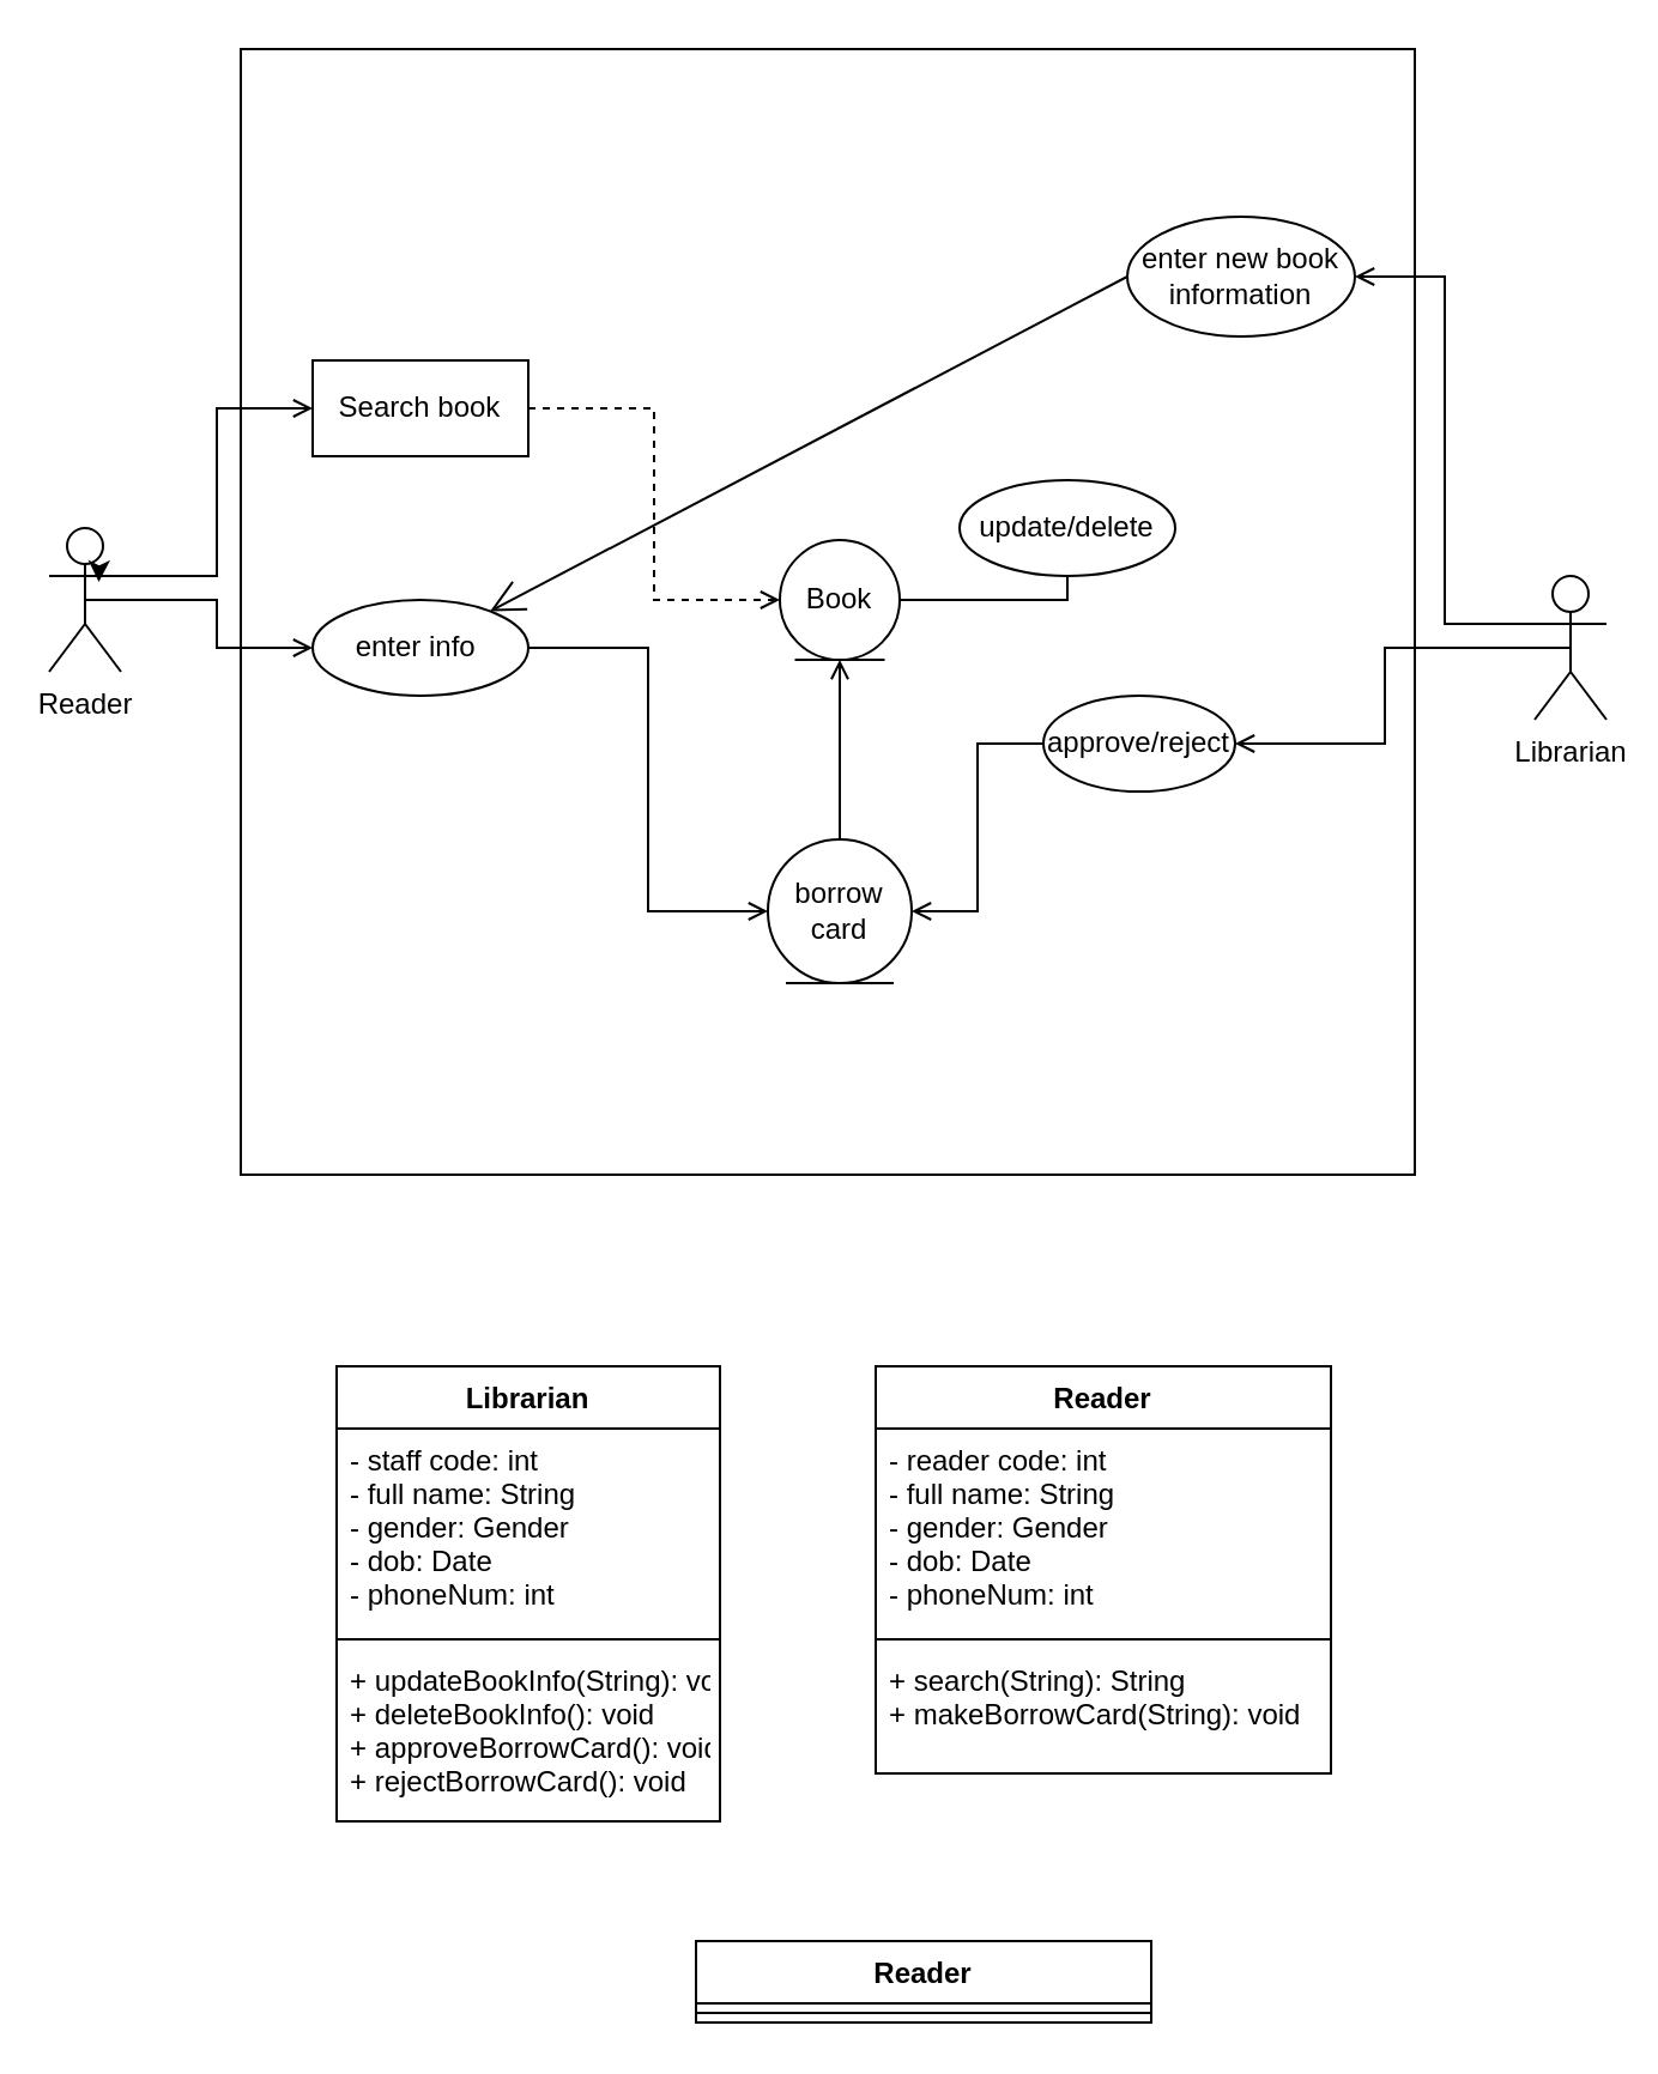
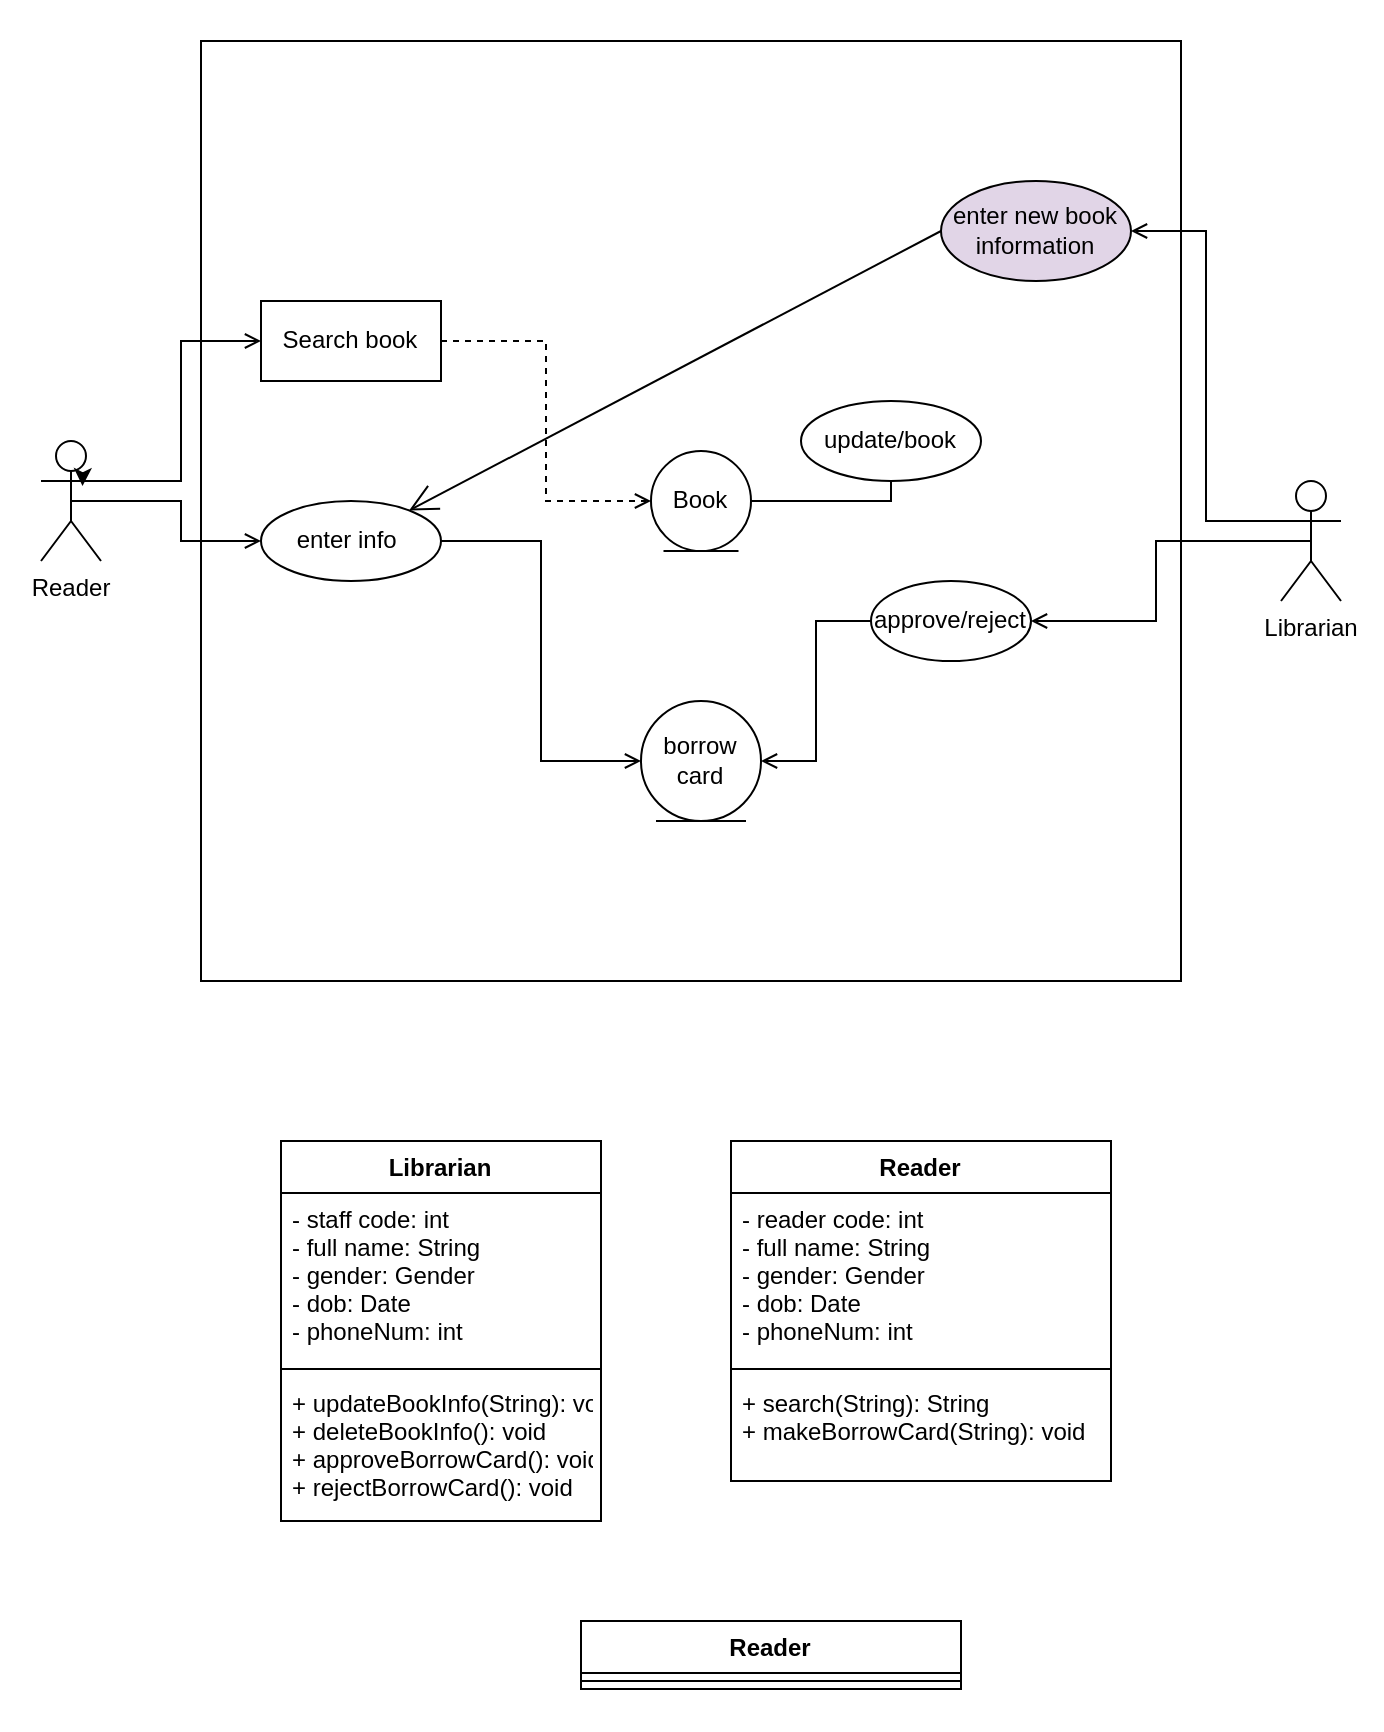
- <mxCell id="9" value="enter new book information" style="ellipse;whiteSpace=wrap;html=1;" parent="1" vertex="1"><mxGeometry x="470" y="90" width="95" height="50" as="geometry" /></mxCell>
+ <mxCell id="9" value="enter new book information" style="ellipse;whiteSpace=wrap;html=1;fillColor=#e1d5e7;" parent="1" vertex="1"><mxGeometry x="470" y="90" width="95" height="50" as="geometry" /></mxCell>
- <mxCell id="12" value="update/delete" style="ellipse;whiteSpace=wrap;html=1;" parent="1" vertex="1"><mxGeometry x="400" y="200" width="90" height="40" as="geometry" /></mxCell>
+ <mxCell id="12" value="update/book" style="ellipse;whiteSpace=wrap;html=1;" parent="1" vertex="1"><mxGeometry x="400" y="200" width="90" height="40" as="geometry" /></mxCell>
- <mxCell id="17" style="edgeStyle=orthogonalEdgeStyle;rounded=0;orthogonalLoop=1;jettySize=auto;html=1;exitX=0.5;exitY=0;exitDx=0;exitDy=0;entryX=0.5;entryY=1;entryDx=0;entryDy=0;endArrow=open;endFill=0;" parent="1" source="18" target="10" edge="1"><mxGeometry relative="1" as="geometry" /></mxCell>
